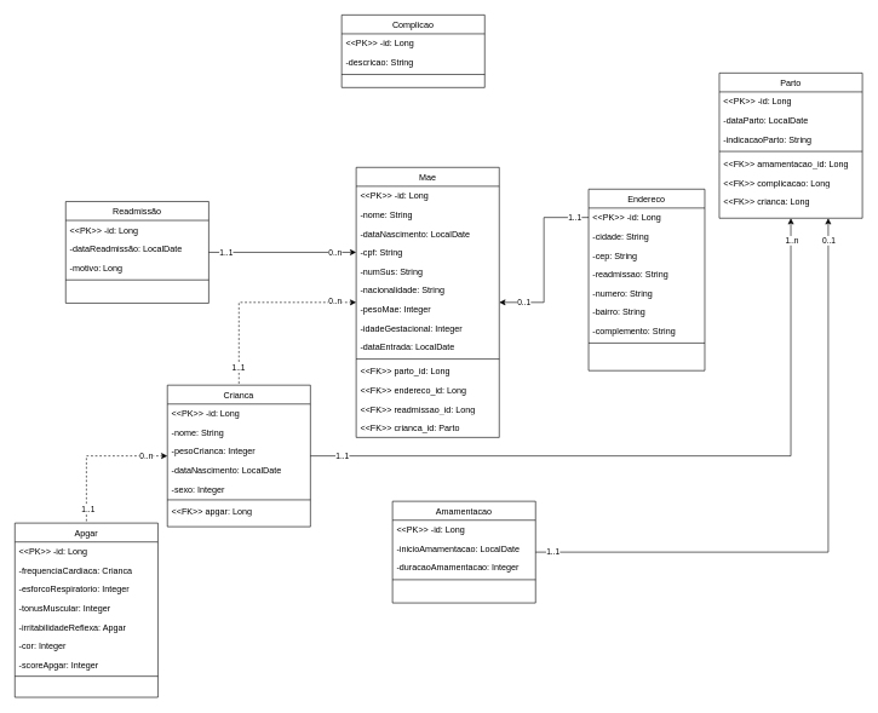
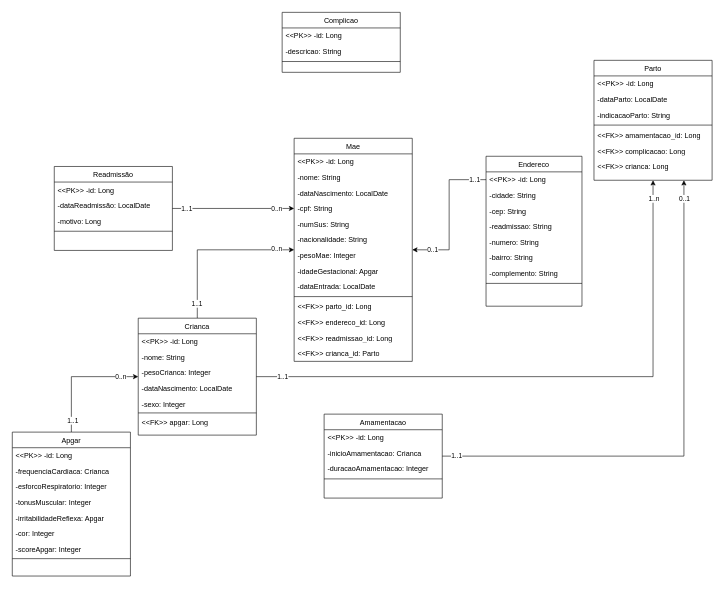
- <mxCell id="2" style="edgeStyle=orthogonalEdgeStyle;rounded=0;orthogonalLoop=1;jettySize=auto;html=1;entryX=0.5;entryY=0;entryDx=0;entryDy=0;endArrow=none;endFill=0;startArrow=classic;startFill=1;dashed=1;" parent="1" source="5" target="66" edge="1"><mxGeometry relative="1" as="geometry" /></mxCell>
+ <mxCell id="2" style="edgeStyle=orthogonalEdgeStyle;rounded=0;orthogonalLoop=1;jettySize=auto;html=1;entryX=0.5;entryY=0;entryDx=0;entryDy=0;endArrow=none;endFill=0;startArrow=classic;startFill=1;" parent="1" source="5" target="66" edge="1"><mxGeometry relative="1" as="geometry" /></mxCell>
- <mxCell id="13" value="-idadeGestacional: Integer" style="text;align=left;verticalAlign=top;spacingLeft=4;spacingRight=4;overflow=hidden;rotatable=0;points=[[0,0.5],[1,0.5]];portConstraint=eastwest;rounded=0;shadow=0;html=0;" parent="5" vertex="1"><mxGeometry y="208" width="197" height="26" as="geometry" /></mxCell>
+ <mxCell id="13" value="-idadeGestacional: Apgar" style="text;align=left;verticalAlign=top;spacingLeft=4;spacingRight=4;overflow=hidden;rotatable=0;points=[[0,0.5],[1,0.5]];portConstraint=eastwest;rounded=0;shadow=0;html=0;" parent="5" vertex="1"><mxGeometry y="208" width="197" height="26" as="geometry" /></mxCell>
- <mxCell id="63" style="edgeStyle=orthogonalEdgeStyle;rounded=0;orthogonalLoop=1;jettySize=auto;html=1;entryX=0.5;entryY=0;entryDx=0;entryDy=0;endArrow=none;endFill=0;startArrow=classic;startFill=1;dashed=1;" parent="1" source="66" target="74" edge="1"><mxGeometry relative="1" as="geometry" /></mxCell>
+ <mxCell id="63" style="edgeStyle=orthogonalEdgeStyle;rounded=0;orthogonalLoop=1;jettySize=auto;html=1;entryX=0.5;entryY=0;entryDx=0;entryDy=0;endArrow=none;endFill=0;startArrow=classic;startFill=1;" parent="1" source="66" target="74" edge="1"><mxGeometry relative="1" as="geometry" /></mxCell>
- <mxCell id="49" value="-inicioAmamentacao: LocalDate" style="text;align=left;verticalAlign=top;spacingLeft=4;spacingRight=4;overflow=hidden;rotatable=0;points=[[0,0.5],[1,0.5]];portConstraint=eastwest;rounded=0;shadow=0;html=0;" parent="47" vertex="1"><mxGeometry y="52" width="197" height="26" as="geometry" /></mxCell>
+ <mxCell id="49" value="-inicioAmamentacao: Crianca" style="text;align=left;verticalAlign=top;spacingLeft=4;spacingRight=4;overflow=hidden;rotatable=0;points=[[0,0.5],[1,0.5]];portConstraint=eastwest;rounded=0;shadow=0;html=0;" parent="47" vertex="1"><mxGeometry y="52" width="197" height="26" as="geometry" /></mxCell>
